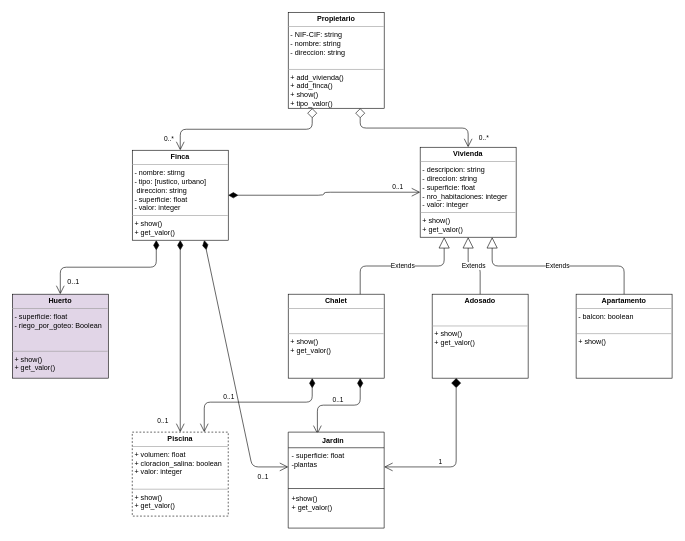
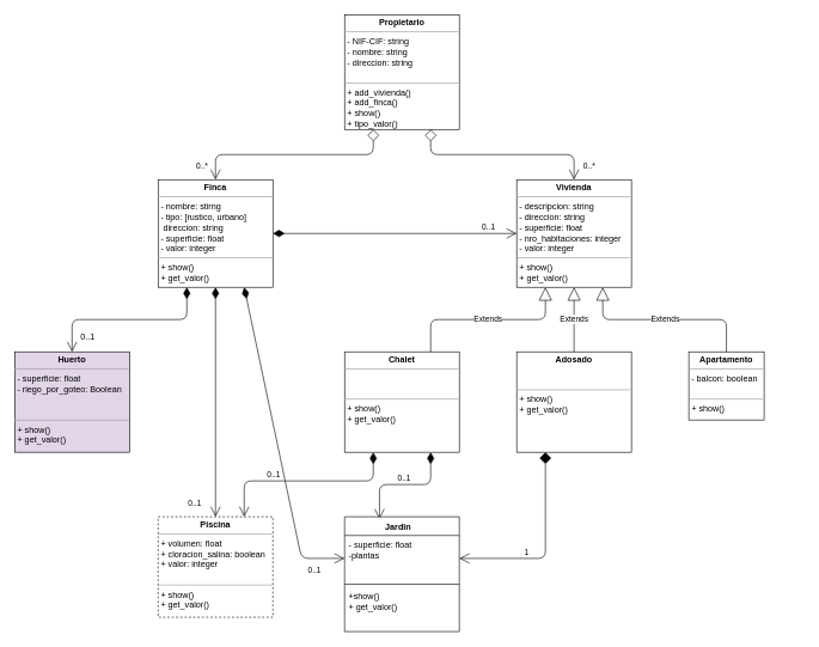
- <mxCell id="2" value="&lt;p style=&quot;margin: 0px ; margin-top: 4px ; text-align: center&quot;&gt;&lt;b&gt;Vivienda&lt;/b&gt;&lt;/p&gt;&lt;hr size=&quot;1&quot;&gt;&lt;p style=&quot;margin: 0px ; margin-left: 4px&quot;&gt;- descripcion: string&lt;/p&gt;&lt;p style=&quot;margin: 0px ; margin-left: 4px&quot;&gt;&lt;span&gt;- direccion: string&lt;/span&gt;&lt;br&gt;&lt;/p&gt;&lt;p style=&quot;margin: 0px ; margin-left: 4px&quot;&gt;- superficie: float&lt;/p&gt;&lt;p style=&quot;margin: 0px ; margin-left: 4px&quot;&gt;- nro_habitaciones: integer&lt;/p&gt;&lt;p style=&quot;margin: 0px ; margin-left: 4px&quot;&gt;- valor: integer&lt;/p&gt;&lt;hr size=&quot;1&quot;&gt;&lt;p style=&quot;margin: 0px ; margin-left: 4px&quot;&gt;+ show()&lt;/p&gt;&lt;p style=&quot;margin: 0px ; margin-left: 4px&quot;&gt;+ get_valor()&lt;/p&gt;" style="verticalAlign=top;align=left;overflow=fill;fontSize=12;fontFamily=Helvetica;html=1;" parent="1" vertex="1"><mxGeometry x="700" y="245" width="160" height="150" as="geometry" /></mxCell>
+ <mxCell id="2" value="&lt;p style=&quot;margin: 0px ; margin-top: 4px ; text-align: center&quot;&gt;&lt;b&gt;Vivienda&lt;/b&gt;&lt;/p&gt;&lt;hr size=&quot;1&quot;&gt;&lt;p style=&quot;margin: 0px ; margin-left: 4px&quot;&gt;- descripcion: string&lt;/p&gt;&lt;p style=&quot;margin: 0px ; margin-left: 4px&quot;&gt;&lt;span&gt;- direccion: string&lt;/span&gt;&lt;br&gt;&lt;/p&gt;&lt;p style=&quot;margin: 0px ; margin-left: 4px&quot;&gt;- superficie: float&lt;/p&gt;&lt;p style=&quot;margin: 0px ; margin-left: 4px&quot;&gt;- nro_habitaciones: integer&lt;/p&gt;&lt;p style=&quot;margin: 0px ; margin-left: 4px&quot;&gt;- valor: integer&lt;/p&gt;&lt;hr size=&quot;1&quot;&gt;&lt;p style=&quot;margin: 0px ; margin-left: 4px&quot;&gt;+ show()&lt;/p&gt;&lt;p style=&quot;margin: 0px ; margin-left: 4px&quot;&gt;+ get_valor()&lt;/p&gt;" style="verticalAlign=top;align=left;overflow=fill;fontSize=12;fontFamily=Helvetica;html=1;" parent="1" vertex="1"><mxGeometry x="720" y="250" width="160" height="150" as="geometry" /></mxCell>
- <mxCell id="26" value="&lt;p style=&quot;margin: 0px ; margin-top: 4px ; text-align: center&quot;&gt;&lt;b&gt;Apartamento&lt;/b&gt;&lt;/p&gt;&lt;hr size=&quot;1&quot;&gt;&lt;p style=&quot;margin: 0px ; margin-left: 4px&quot;&gt;- balcon: boolean&lt;/p&gt;&lt;p style=&quot;margin: 0px ; margin-left: 4px&quot;&gt;&lt;br&gt;&lt;/p&gt;&lt;hr size=&quot;1&quot;&gt;&lt;p style=&quot;margin: 0px ; margin-left: 4px&quot;&gt;+ show()&lt;/p&gt;" style="verticalAlign=top;align=left;overflow=fill;fontSize=12;fontFamily=Helvetica;html=1;" parent="1" vertex="1"><mxGeometry x="960" y="490" width="160" height="140" as="geometry" /></mxCell>
+ <mxCell id="26" value="&lt;p style=&quot;margin: 0px ; margin-top: 4px ; text-align: center&quot;&gt;&lt;b&gt;Apartamento&lt;/b&gt;&lt;/p&gt;&lt;hr size=&quot;1&quot;&gt;&lt;p style=&quot;margin: 0px ; margin-left: 4px&quot;&gt;- balcon: boolean&lt;/p&gt;&lt;p style=&quot;margin: 0px ; margin-left: 4px&quot;&gt;&lt;br&gt;&lt;/p&gt;&lt;hr size=&quot;1&quot;&gt;&lt;p style=&quot;margin: 0px ; margin-left: 4px&quot;&gt;+ show()&lt;/p&gt;" style="verticalAlign=top;align=left;overflow=fill;fontSize=12;fontFamily=Helvetica;html=1;" parent="1" vertex="1"><mxGeometry x="960" y="490" width="105" height="95" as="geometry" /></mxCell>
